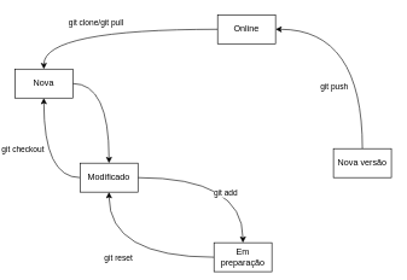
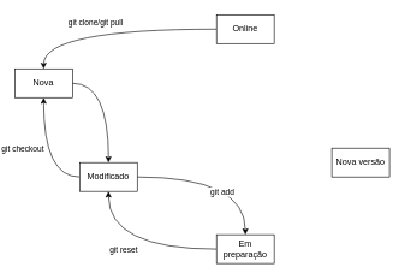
- <mxCell id="10" style="edgeStyle=orthogonalEdgeStyle;curved=1;html=1;entryX=1;entryY=0.5;entryDx=0;entryDy=0;exitX=0.5;exitY=0;exitDx=0;exitDy=0;" edge="1" parent="1" source="12" target="15"><mxGeometry relative="1" as="geometry" /></mxCell>
- <mxCell id="11" value="git push" style="edgeLabel;html=1;align=center;verticalAlign=middle;resizable=0;points=[];" vertex="1" connectable="0" parent="10"><mxGeometry x="-0.251" y="15" relative="1" as="geometry"><mxPoint x="-25" y="21" as="offset" /></mxGeometry></mxCell>
- <mxCell id="9" value="Em preparação" style="rounded=0;whiteSpace=wrap;html=1;" vertex="1" parent="1"><mxGeometry x="295" y="335" width="80" height="40" as="geometry" /></mxCell>
+ <mxCell id="9" value="Em preparação" style="rounded=0;whiteSpace=wrap;html=1;" vertex="1" parent="1"><mxGeometry x="300" y="325" width="80" height="40" as="geometry" /></mxCell>
